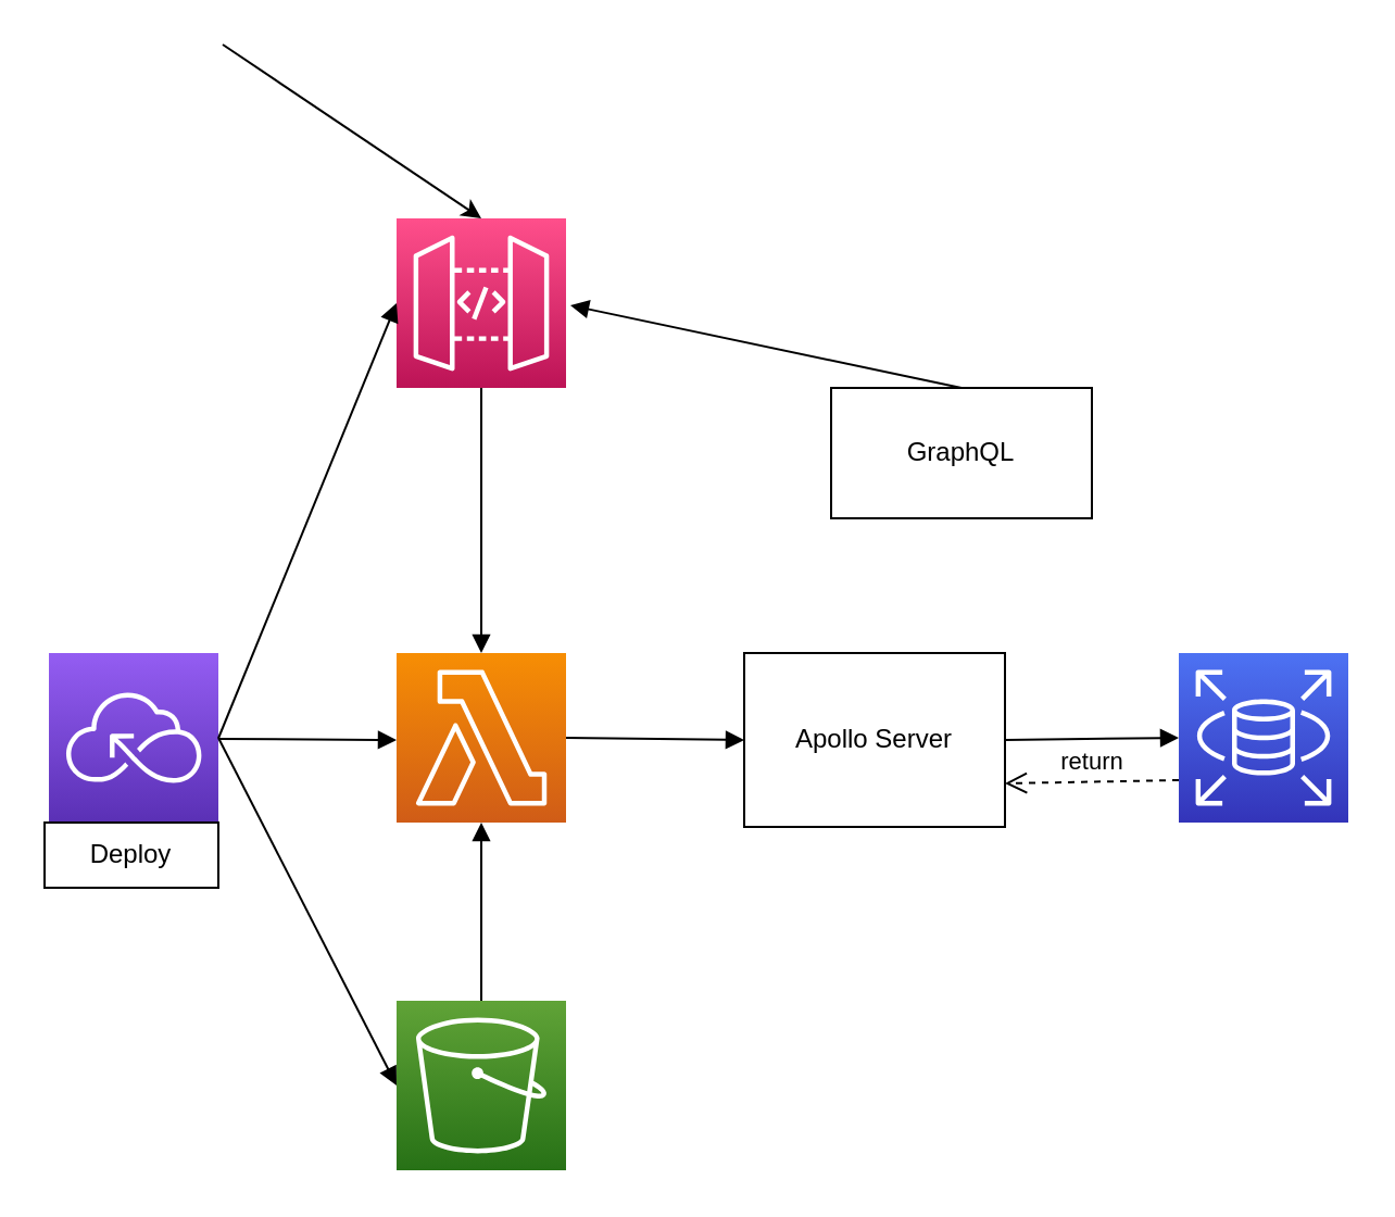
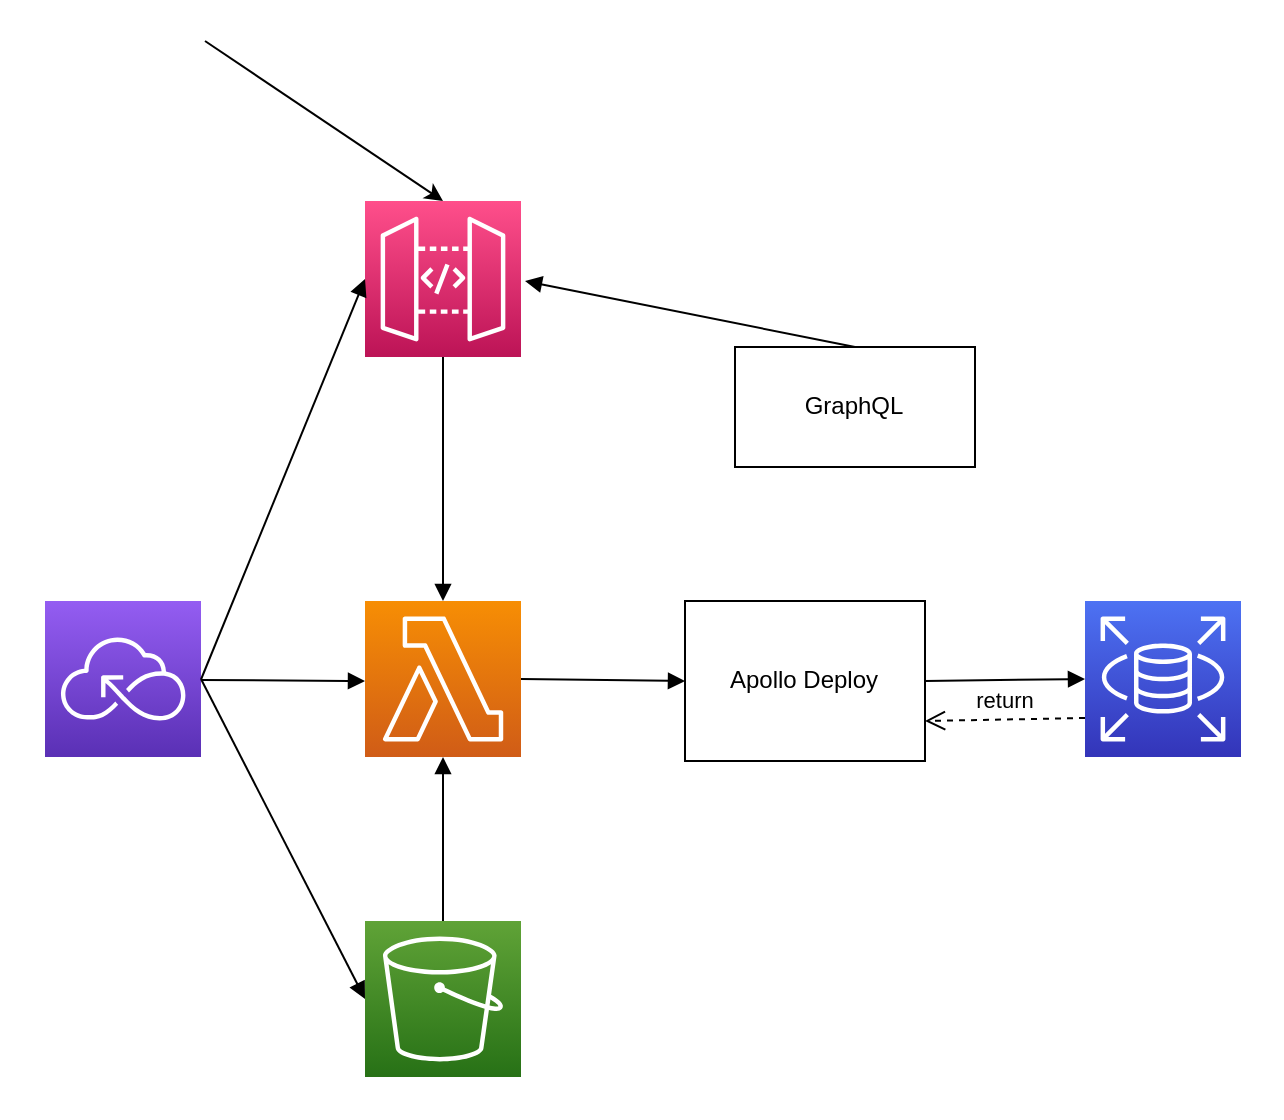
- <mxCell id="7" value="GraphQL" style="rounded=0;whiteSpace=wrap;html=1;fillColor=default;" vertex="1" parent="1"><mxGeometry x="382" y="178" width="120" height="60" as="geometry" /></mxCell>
+ <mxCell id="7" value="GraphQL" style="rounded=0;whiteSpace=wrap;html=1;fillColor=default;" vertex="1" parent="1"><mxGeometry x="367" y="173" width="120" height="60" as="geometry" /></mxCell>
- <mxCell id="6" value="Apollo Server" style="rounded=0;whiteSpace=wrap;html=1;fillColor=default;" vertex="1" parent="1"><mxGeometry x="342" y="300" width="120" height="80" as="geometry" /></mxCell>
+ <mxCell id="6" value="Apollo Deploy" style="rounded=0;whiteSpace=wrap;html=1;fillColor=default;" vertex="1" parent="1"><mxGeometry x="342" y="300" width="120" height="80" as="geometry" /></mxCell>
- <mxCell id="19" value="Deploy" style="rounded=0;whiteSpace=wrap;html=1;fontColor=none;fillColor=default;" vertex="1" parent="1"><mxGeometry x="20" y="378" width="80" height="30" as="geometry" /></mxCell>
